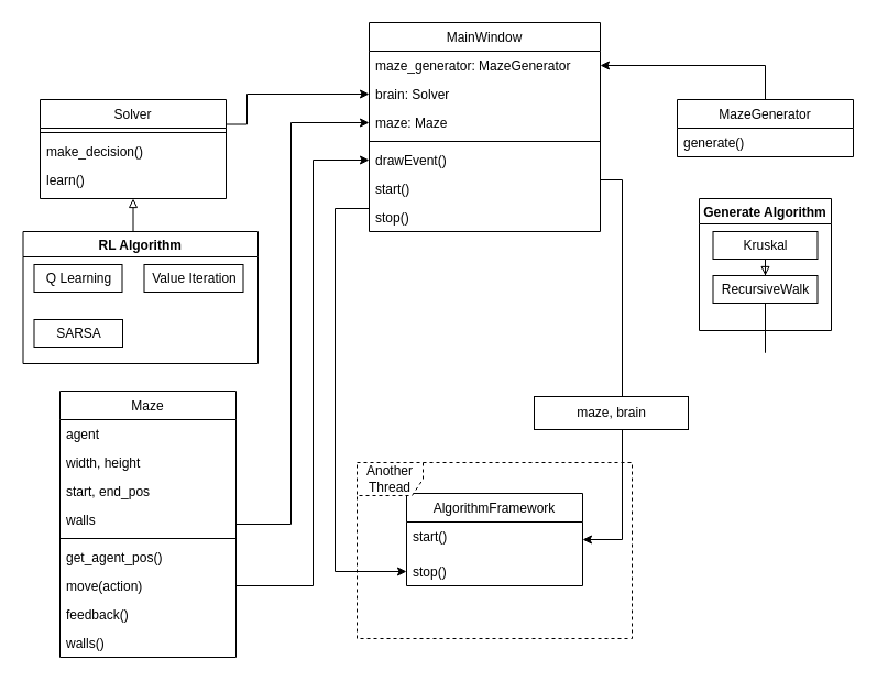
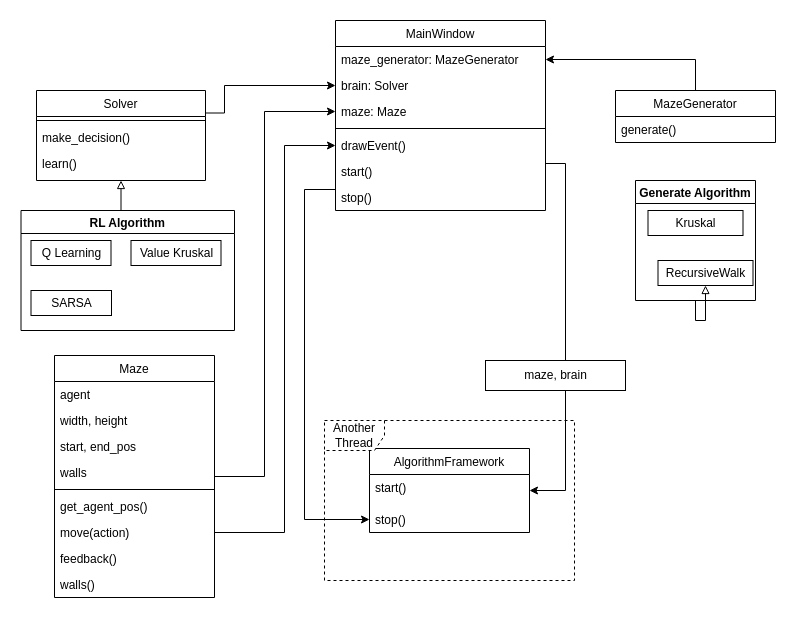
- <mxCell id="41" value="Value Iteration" style="html=1;" vertex="1" parent="38"><mxGeometry x="110" y="30" width="90" height="25" as="geometry" /></mxCell>
+ <mxCell id="41" value="Value Kruskal" style="html=1;" vertex="1" parent="38"><mxGeometry x="110" y="30" width="90" height="25" as="geometry" /></mxCell>
- <mxCell id="44" value="RecursiveWalk" style="html=1;" parent="43" vertex="1"><mxGeometry x="12.5" y="70" width="95" height="25" as="geometry" /></mxCell>
+ <mxCell id="44" value="RecursiveWalk" style="html=1;" parent="43" vertex="1"><mxGeometry x="22.5" y="80" width="95" height="25" as="geometry" /></mxCell>
